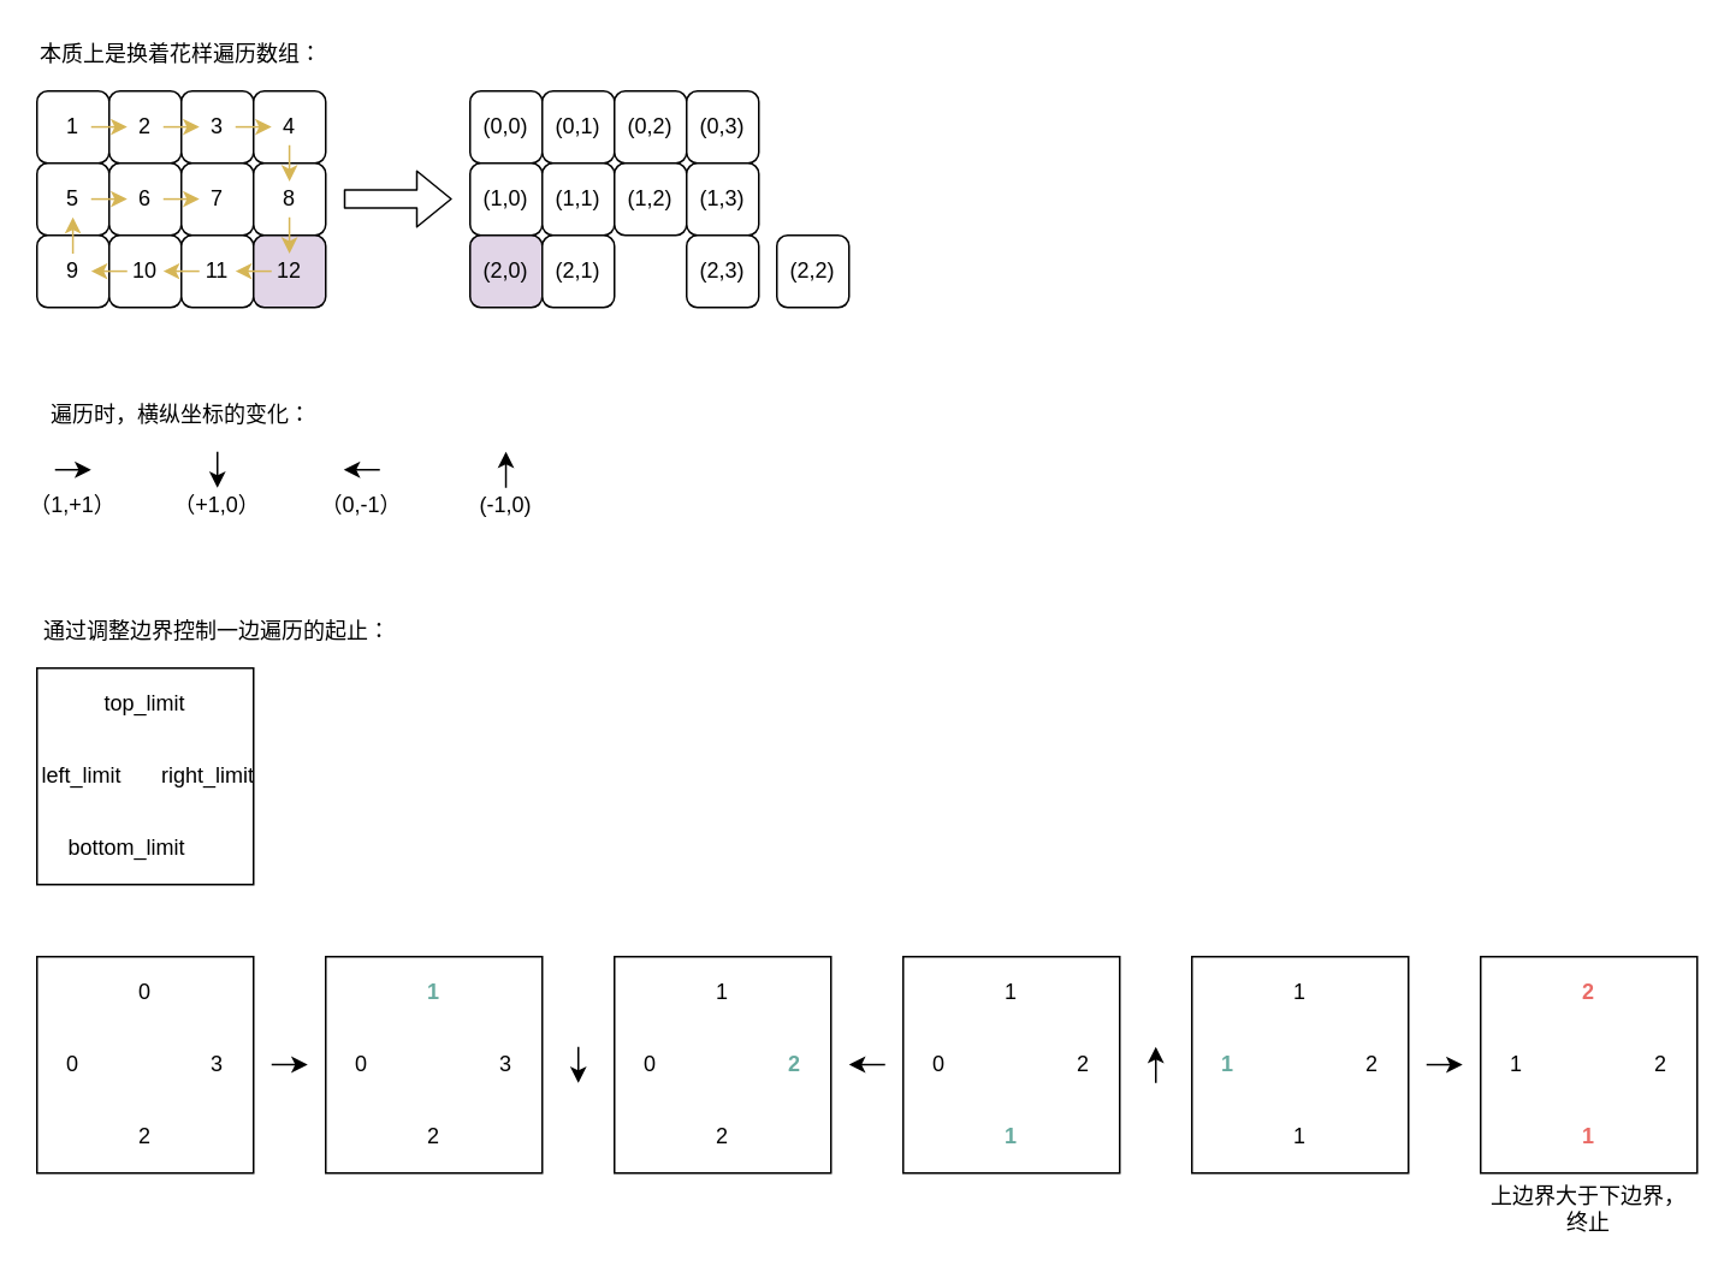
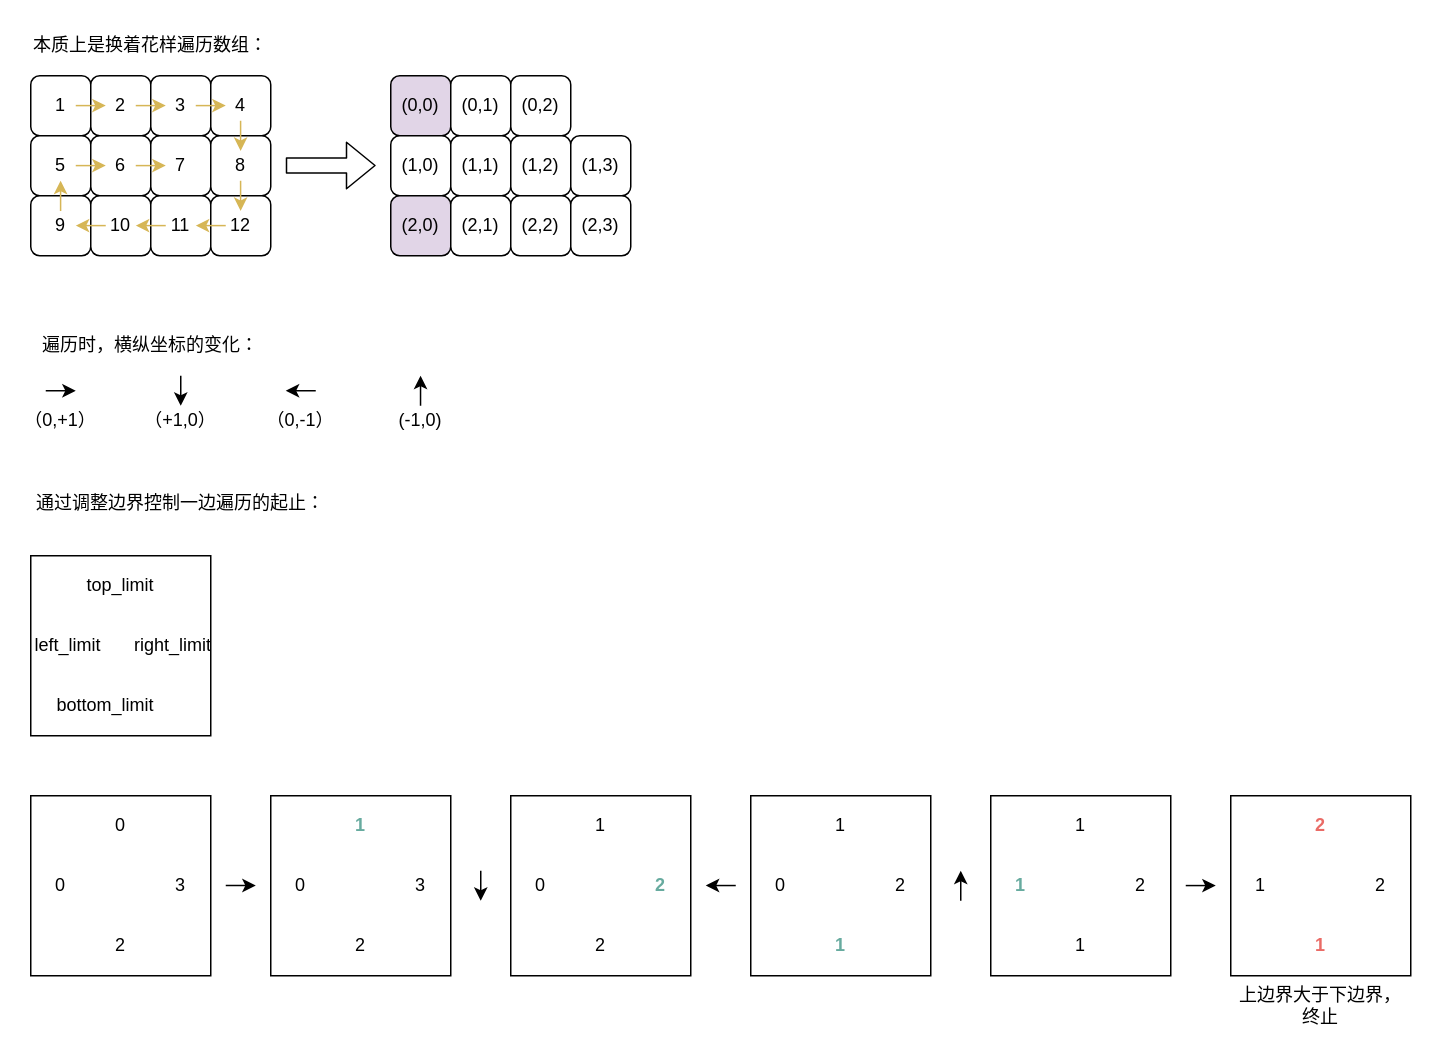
- <mxCell id="14" value="(0,0)" style="rounded=1;whiteSpace=wrap;html=1;" vertex="1" parent="1"><mxGeometry x="260" y="50" width="40" height="40" as="geometry" /></mxCell>
+ <mxCell id="14" value="(0,0)" style="rounded=1;whiteSpace=wrap;html=1;fillColor=#e1d5e7;" vertex="1" parent="1"><mxGeometry x="260" y="50" width="40" height="40" as="geometry" /></mxCell>
- <mxCell id="17" value="(0,3)" style="rounded=1;whiteSpace=wrap;html=1;" vertex="1" parent="1"><mxGeometry x="380" y="50" width="40" height="40" as="geometry" /></mxCell>
- <mxCell id="13" value="12" style="rounded=1;whiteSpace=wrap;html=1;fillColor=#e1d5e7;" vertex="1" parent="1"><mxGeometry x="140" y="130" width="40" height="40" as="geometry" /></mxCell>
+ <mxCell id="13" value="12" style="rounded=1;whiteSpace=wrap;html=1;" vertex="1" parent="1"><mxGeometry x="140" y="130" width="40" height="40" as="geometry" /></mxCell>
- <mxCell id="24" value="(2,2)" style="rounded=1;whiteSpace=wrap;html=1;" vertex="1" parent="1"><mxGeometry x="430" y="130" width="40" height="40" as="geometry" /></mxCell>
+ <mxCell id="24" value="(2,2)" style="rounded=1;whiteSpace=wrap;html=1;" vertex="1" parent="1"><mxGeometry x="340" y="130" width="40" height="40" as="geometry" /></mxCell>
- <mxCell id="41" value="（1,+1）" style="text;html=1;strokeColor=none;fillColor=none;align=center;verticalAlign=middle;whiteSpace=wrap;rounded=0;" vertex="1" parent="1"><mxGeometry x="20" y="270" width="40" height="20" as="geometry" /></mxCell>
+ <mxCell id="41" value="（0,+1）" style="text;html=1;strokeColor=none;fillColor=none;align=center;verticalAlign=middle;whiteSpace=wrap;rounded=0;" vertex="1" parent="1"><mxGeometry x="20" y="270" width="40" height="20" as="geometry" /></mxCell>
- <mxCell id="53" value="通过调整边界控制一边遍历的起止：" style="text;html=1;strokeColor=none;fillColor=none;align=center;verticalAlign=middle;whiteSpace=wrap;rounded=0;" vertex="1" parent="1"><mxGeometry x="20" y="340" width="200" height="20" as="geometry" /></mxCell>
+ <mxCell id="53" value="通过调整边界控制一边遍历的起止：" style="text;html=1;strokeColor=none;fillColor=none;align=center;verticalAlign=middle;whiteSpace=wrap;rounded=0;" vertex="1" parent="1"><mxGeometry x="20" y="325" width="200" height="20" as="geometry" /></mxCell>
